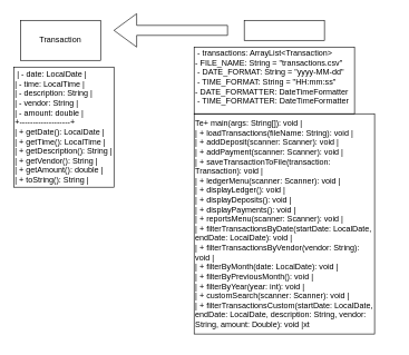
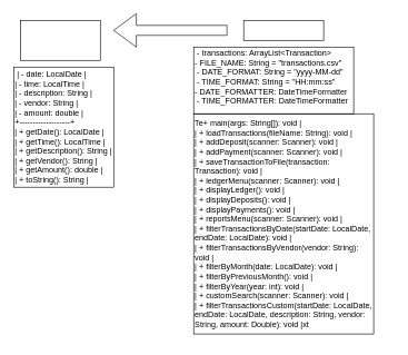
- <mxCell id="9" value="Transaction" style="text;strokeColor=none;align=center;fillColor=none;html=1;verticalAlign=middle;whiteSpace=wrap;rounded=0;" vertex="1" parent="1"><mxGeometry x="45" y="45" width="90" height="30" as="geometry" /></mxCell>
